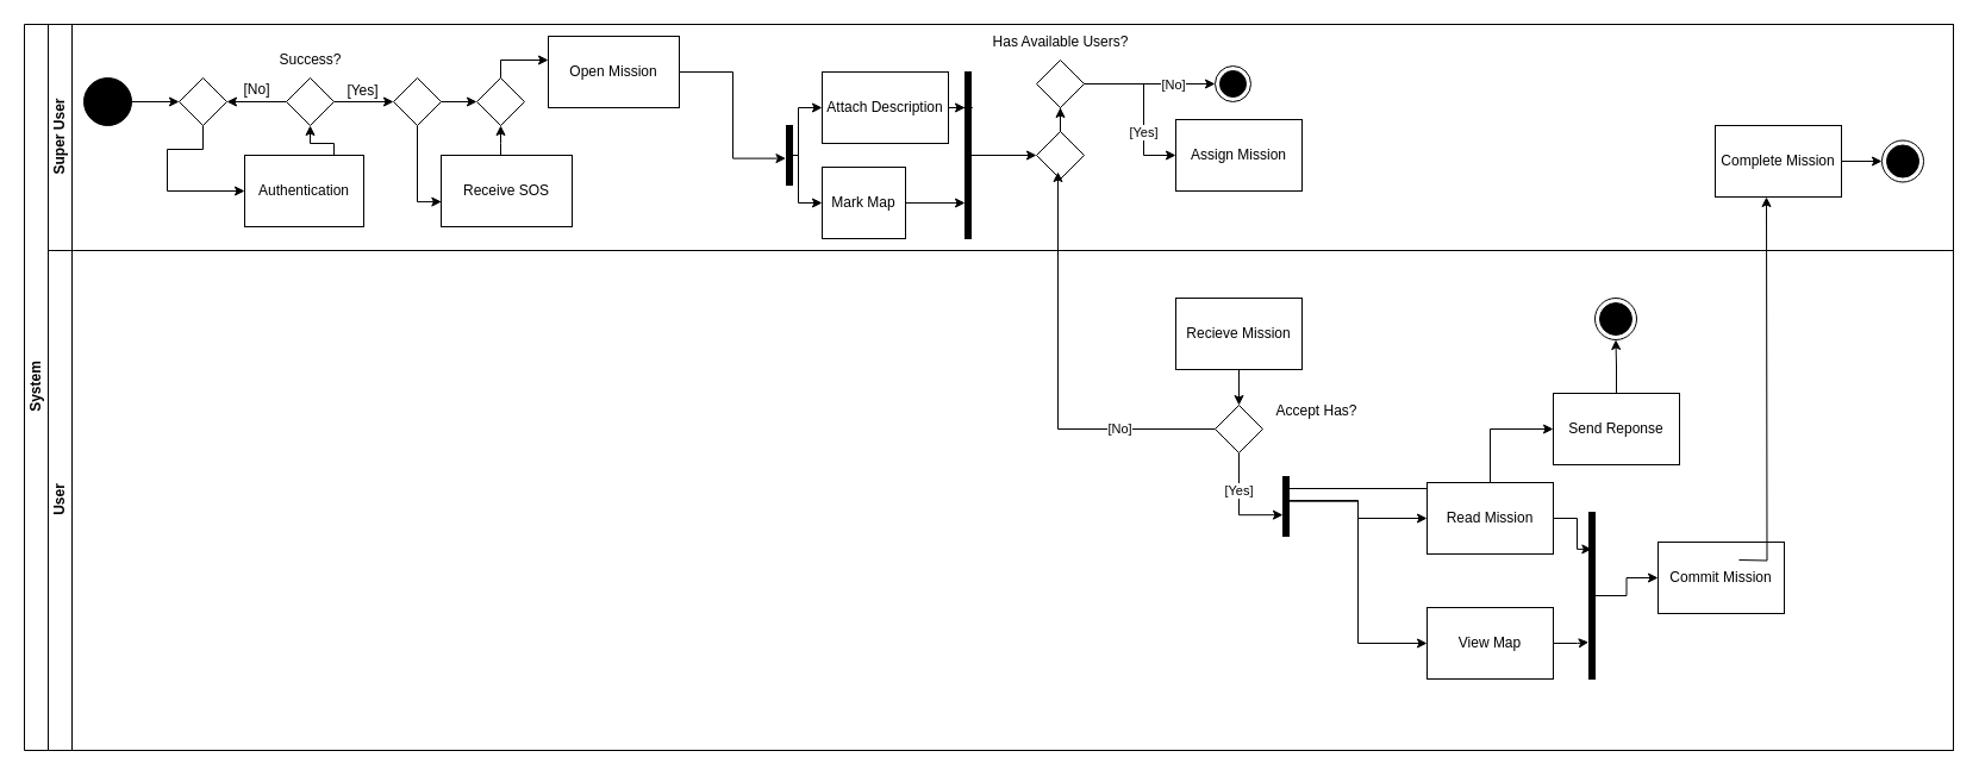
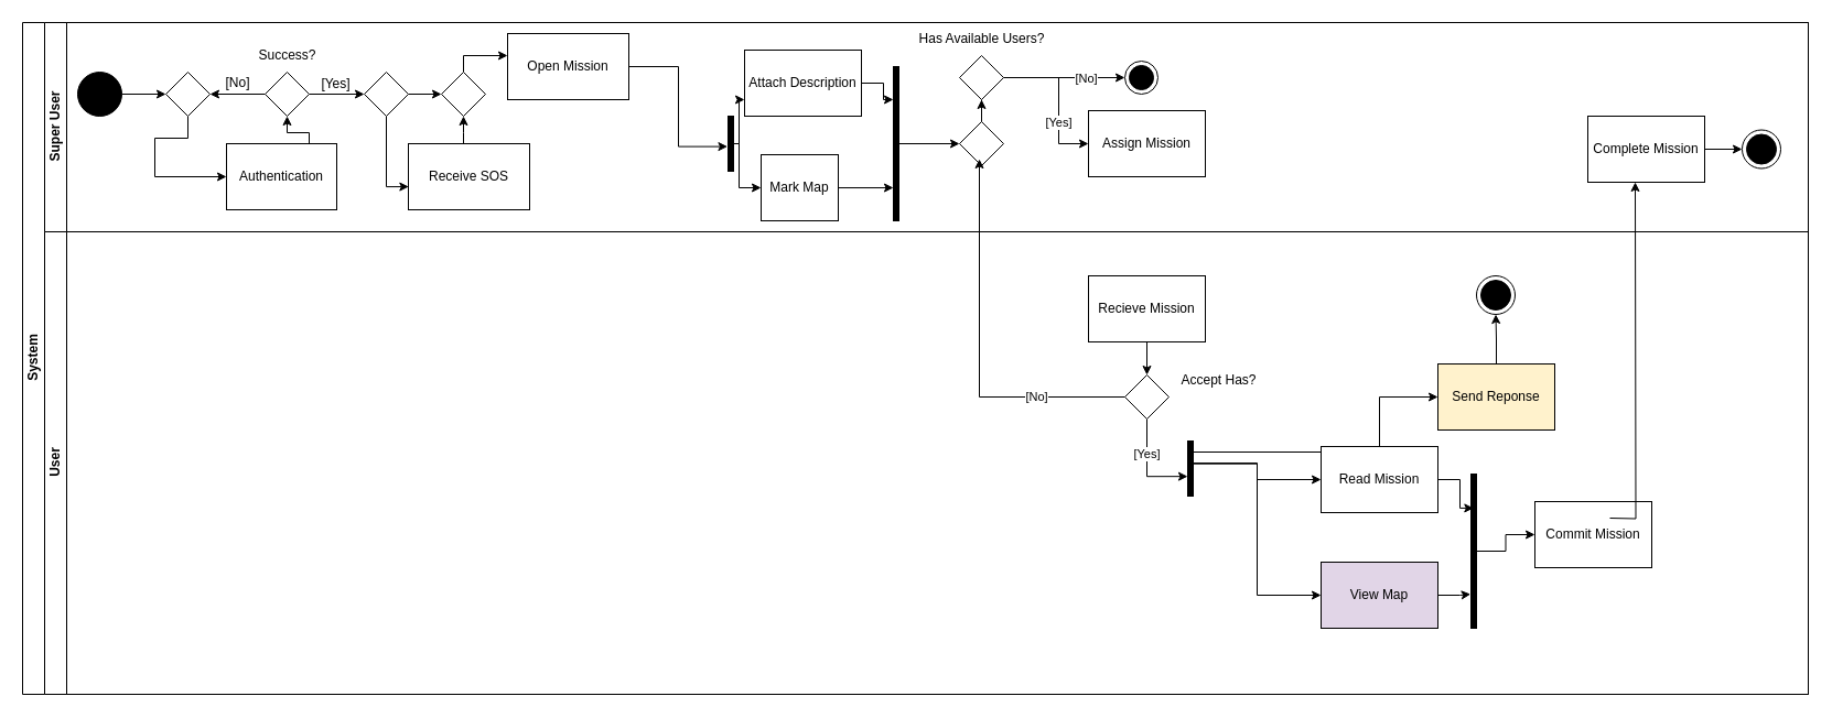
- <mxCell id="12" value="Attach Description" style="rounded=0;whiteSpace=wrap;html=1;fontFamily=Helvetica;fontSize=12;fontColor=#000000;align=center;" vertex="1" parent="3"><mxGeometry x="650" y="40" width="106" height="60" as="geometry" /></mxCell>
+ <mxCell id="12" value="Attach Description" style="rounded=0;whiteSpace=wrap;html=1;fontFamily=Helvetica;fontSize=12;fontColor=#000000;align=center;" vertex="1" parent="3"><mxGeometry x="635" y="25" width="106" height="60" as="geometry" /></mxCell>
- <mxCell id="59" value="Send Reponse" style="rounded=0;whiteSpace=wrap;html=1;fontFamily=Helvetica;fontSize=12;fontColor=#000000;align=center;" parent="47" vertex="1"><mxGeometry x="1264" y="120" width="106" height="60" as="geometry" /></mxCell>
+ <mxCell id="59" value="Send Reponse" style="rounded=0;whiteSpace=wrap;html=1;fontFamily=Helvetica;fontSize=12;fontColor=#000000;align=center;fillColor=#fff2cc;" parent="47" vertex="1"><mxGeometry x="1264" y="120" width="106" height="60" as="geometry" /></mxCell>
- <mxCell id="63" value="View Map" style="rounded=0;whiteSpace=wrap;html=1;fontFamily=Helvetica;fontSize=12;fontColor=#000000;align=center;" vertex="1" parent="47"><mxGeometry x="1158" y="300" width="106" height="60" as="geometry" /></mxCell>
+ <mxCell id="63" value="View Map" style="rounded=0;whiteSpace=wrap;html=1;fontFamily=Helvetica;fontSize=12;fontColor=#000000;align=center;fillColor=#e1d5e7;" vertex="1" parent="47"><mxGeometry x="1158" y="300" width="106" height="60" as="geometry" /></mxCell>
